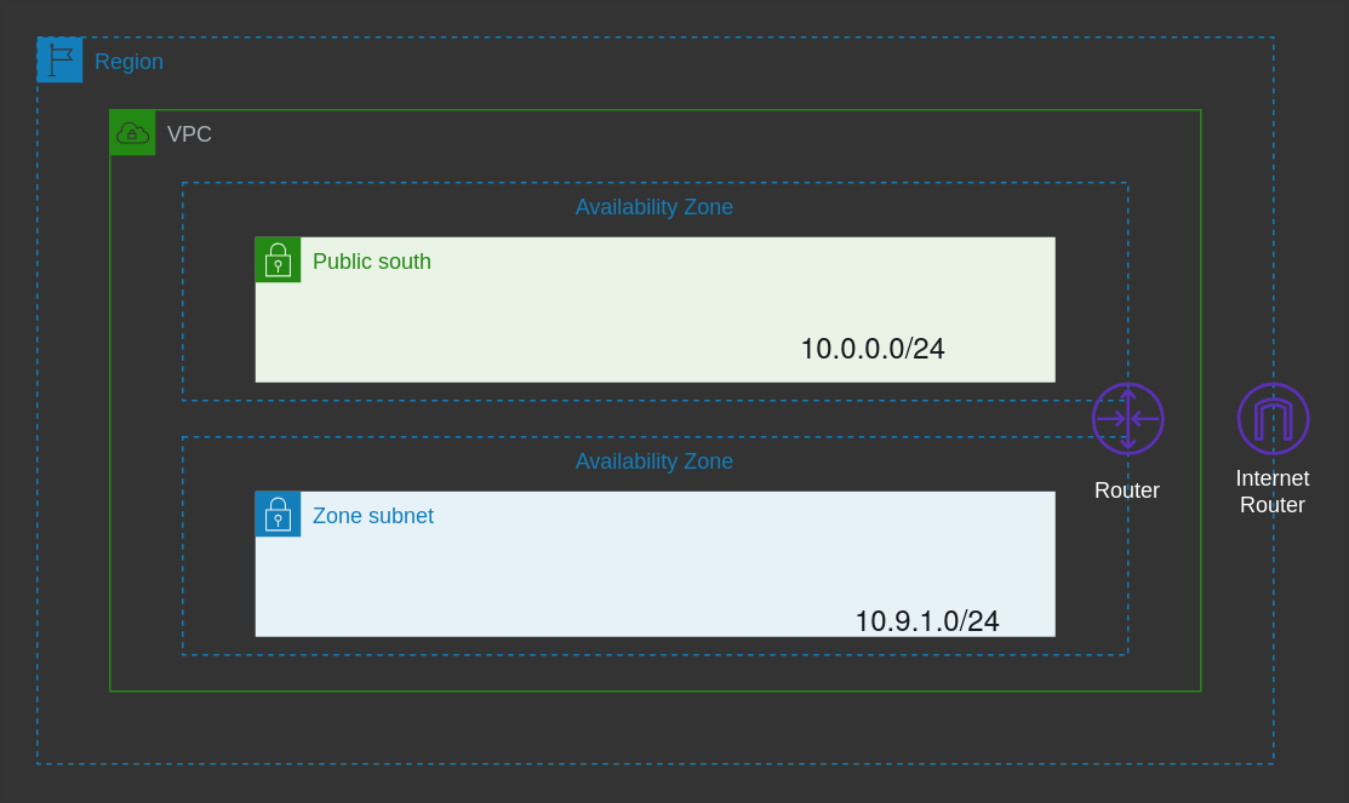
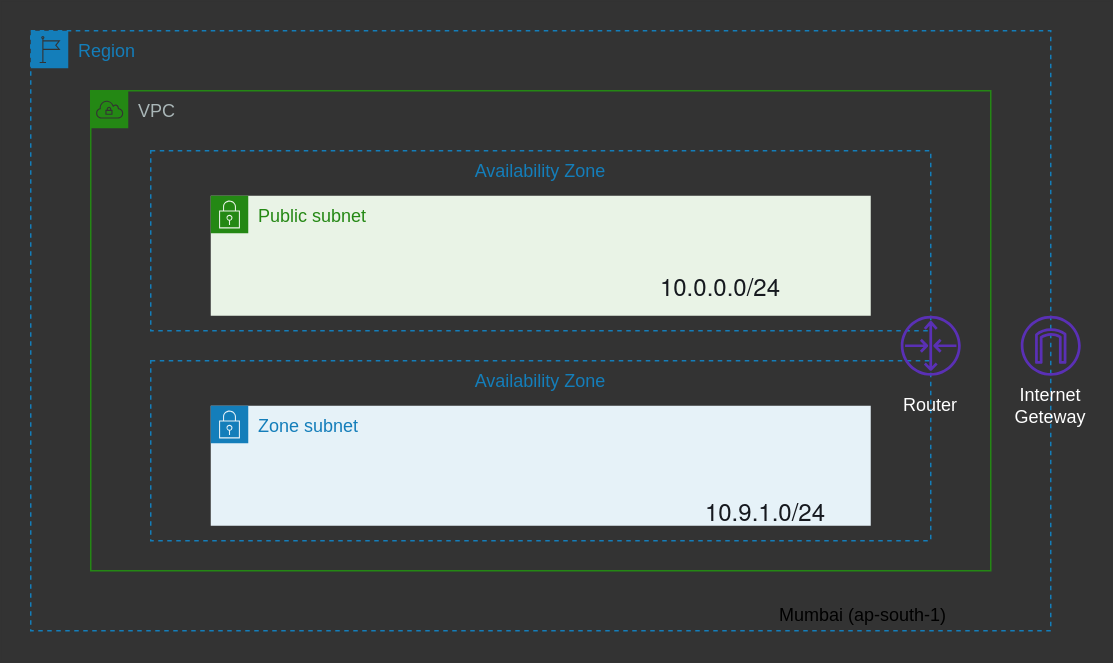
- <mxCell id="9" value="Public south" style="points=[[0,0],[0.25,0],[0.5,0],[0.75,0],[1,0],[1,0.25],[1,0.5],[1,0.75],[1,1],[0.75,1],[0.5,1],[0.25,1],[0,1],[0,0.75],[0,0.5],[0,0.25]];outlineConnect=0;gradientColor=none;html=1;whiteSpace=wrap;fontSize=12;fontStyle=0;shape=mxgraph.aws4.group;grIcon=mxgraph.aws4.group_security_group;grStroke=0;strokeColor=#248814;fillColor=#E9F3E6;verticalAlign=top;align=left;spacingLeft=30;fontColor=#248814;dashed=0;" parent="1" vertex="1"><mxGeometry x="140" y="130" width="440" height="80" as="geometry" /></mxCell>
+ <mxCell id="9" value="Public subnet" style="points=[[0,0],[0.25,0],[0.5,0],[0.75,0],[1,0],[1,0.25],[1,0.5],[1,0.75],[1,1],[0.75,1],[0.5,1],[0.25,1],[0,1],[0,0.75],[0,0.5],[0,0.25]];outlineConnect=0;gradientColor=none;html=1;whiteSpace=wrap;fontSize=12;fontStyle=0;shape=mxgraph.aws4.group;grIcon=mxgraph.aws4.group_security_group;grStroke=0;strokeColor=#248814;fillColor=#E9F3E6;verticalAlign=top;align=left;spacingLeft=30;fontColor=#248814;dashed=0;" parent="1" vertex="1"><mxGeometry x="140" y="130" width="440" height="80" as="geometry" /></mxCell>
- <mxCell id="14" value="Internet&lt;br&gt;Router" style="text;html=1;align=center;verticalAlign=middle;whiteSpace=wrap;rounded=0;fontColor=#FFFFFF;" parent="1" vertex="1"><mxGeometry x="680" y="260" width="40" height="20" as="geometry" /></mxCell>
+ <mxCell id="14" value="Internet&lt;br&gt;Geteway" style="text;html=1;align=center;verticalAlign=middle;whiteSpace=wrap;rounded=0;fontColor=#FFFFFF;" parent="1" vertex="1"><mxGeometry x="680" y="260" width="40" height="20" as="geometry" /></mxCell>
+ <mxCell id="6" value="Mumbai (ap-south-1)" style="text;html=1;strokeColor=none;fillColor=none;align=center;verticalAlign=middle;whiteSpace=wrap;rounded=0;" vertex="1" parent="4"><mxGeometry x="430" y="380" width="250" height="20" as="geometry" /></mxCell>
